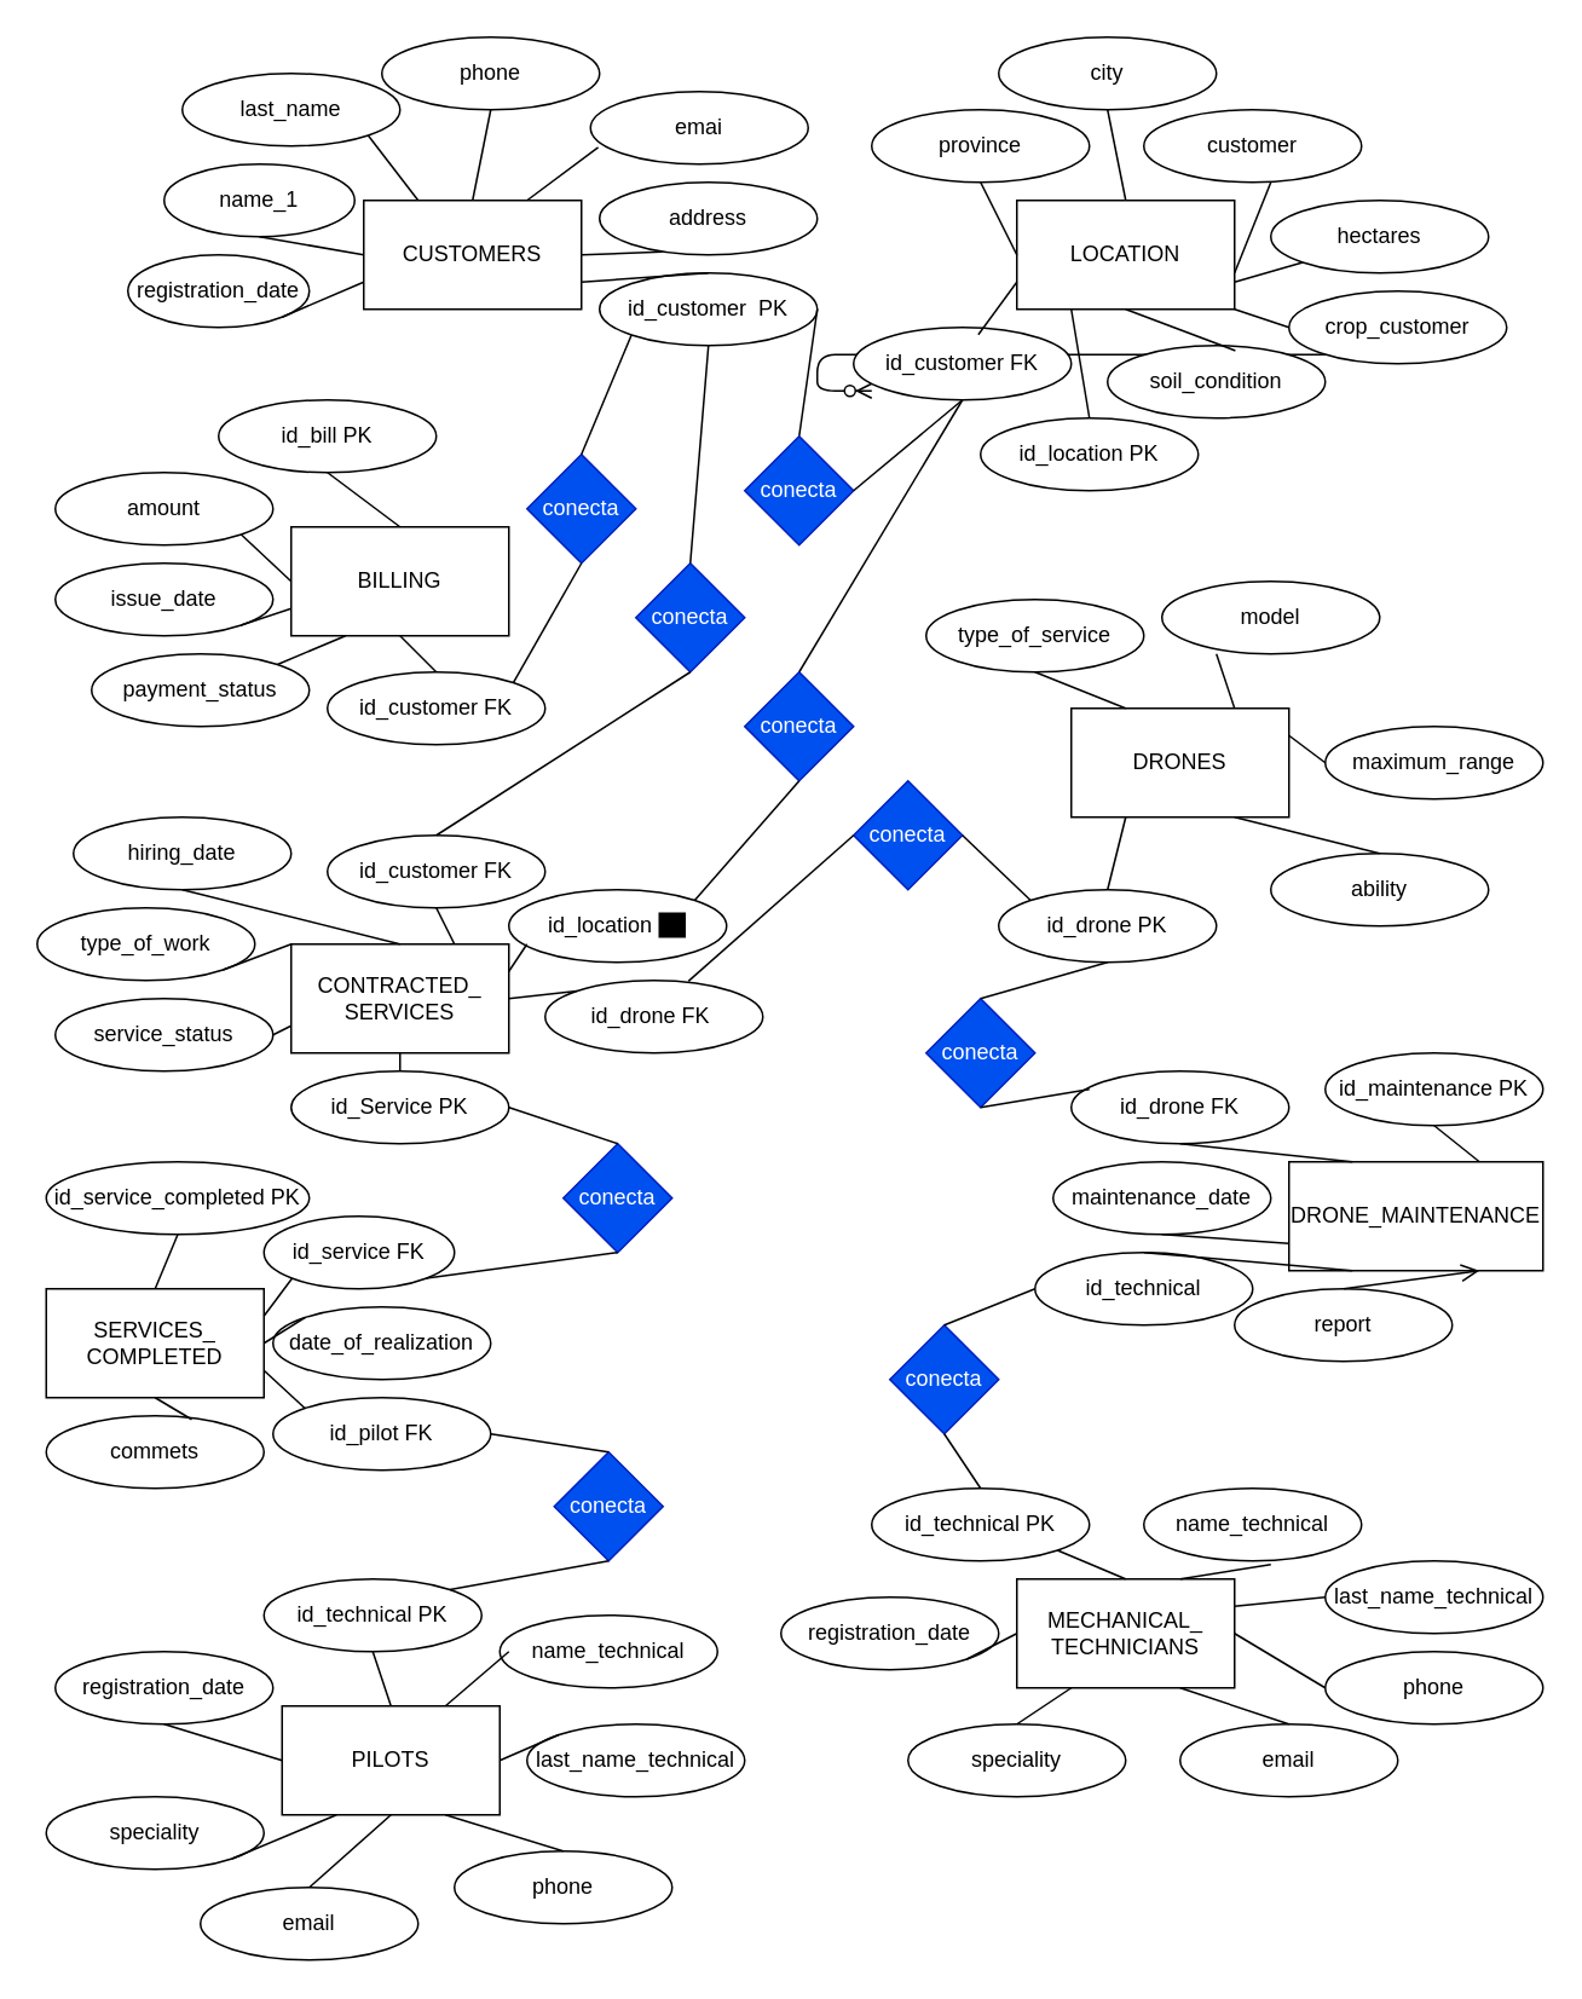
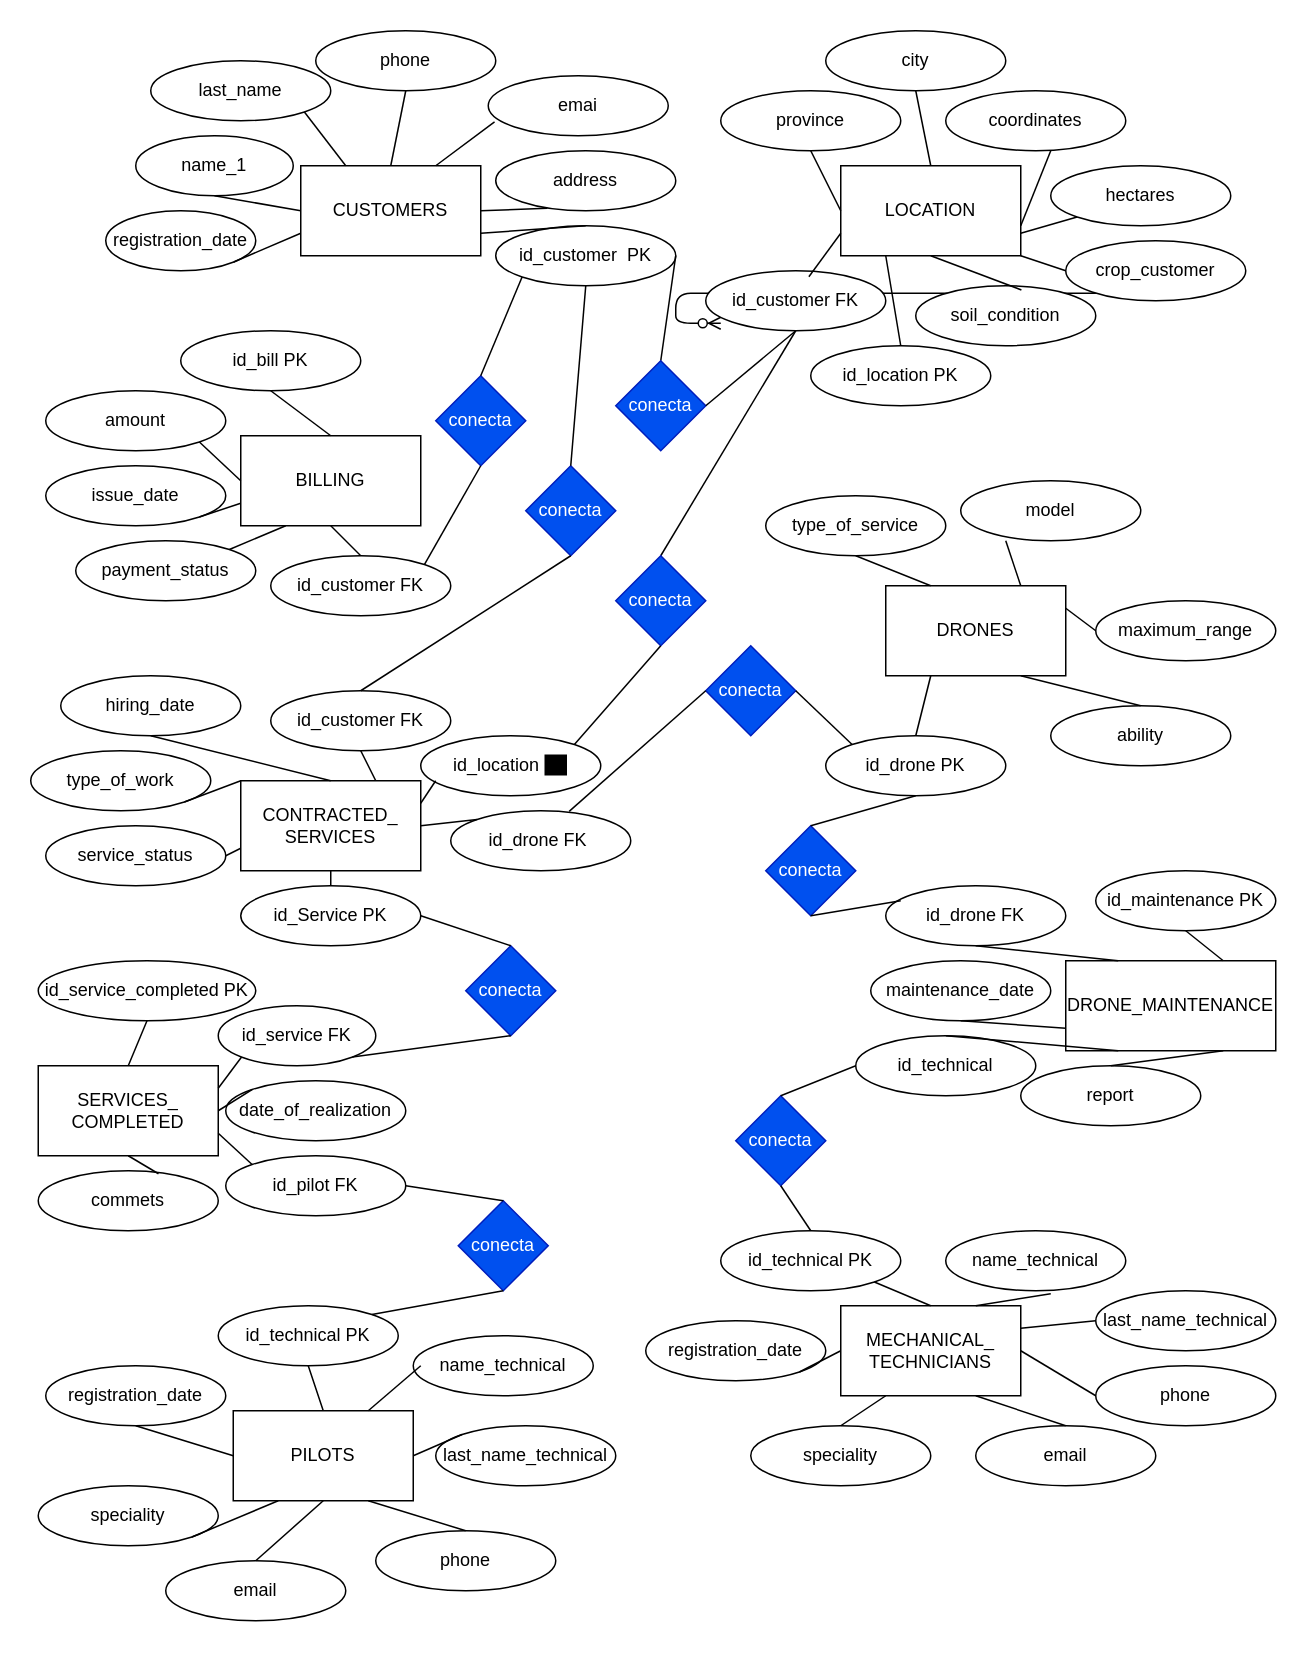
- <mxCell id="16" value="customer" style="ellipse;whiteSpace=wrap;html=1;" parent="1" vertex="1"><mxGeometry x="630" y="60" width="120" height="40" as="geometry" /></mxCell>
+ <mxCell id="16" value="coordinates" style="ellipse;whiteSpace=wrap;html=1;" parent="1" vertex="1"><mxGeometry x="630" y="60" width="120" height="40" as="geometry" /></mxCell>
- <mxCell id="97" value="" style="endArrow=open;html=1;rounded=0;fontSize=12;startSize=8;endSize=8;curved=1;entryX=0.75;entryY=1;entryDx=0;entryDy=0;exitX=0.5;exitY=0;exitDx=0;exitDy=0;" parent="1" source="92" target="88" edge="1"><mxGeometry width="50" height="50" relative="1" as="geometry"><mxPoint x="530" y="790" as="sourcePoint" /><mxPoint x="580" y="740" as="targetPoint" /></mxGeometry></mxCell>
+ <mxCell id="97" value="" style="endArrow=none;html=1;rounded=0;fontSize=12;startSize=8;endSize=8;curved=1;entryX=0.75;entryY=1;entryDx=0;entryDy=0;exitX=0.5;exitY=0;exitDx=0;exitDy=0;" parent="1" source="92" target="88" edge="1"><mxGeometry width="50" height="50" relative="1" as="geometry"><mxPoint x="530" y="790" as="sourcePoint" /><mxPoint x="580" y="740" as="targetPoint" /></mxGeometry></mxCell>
